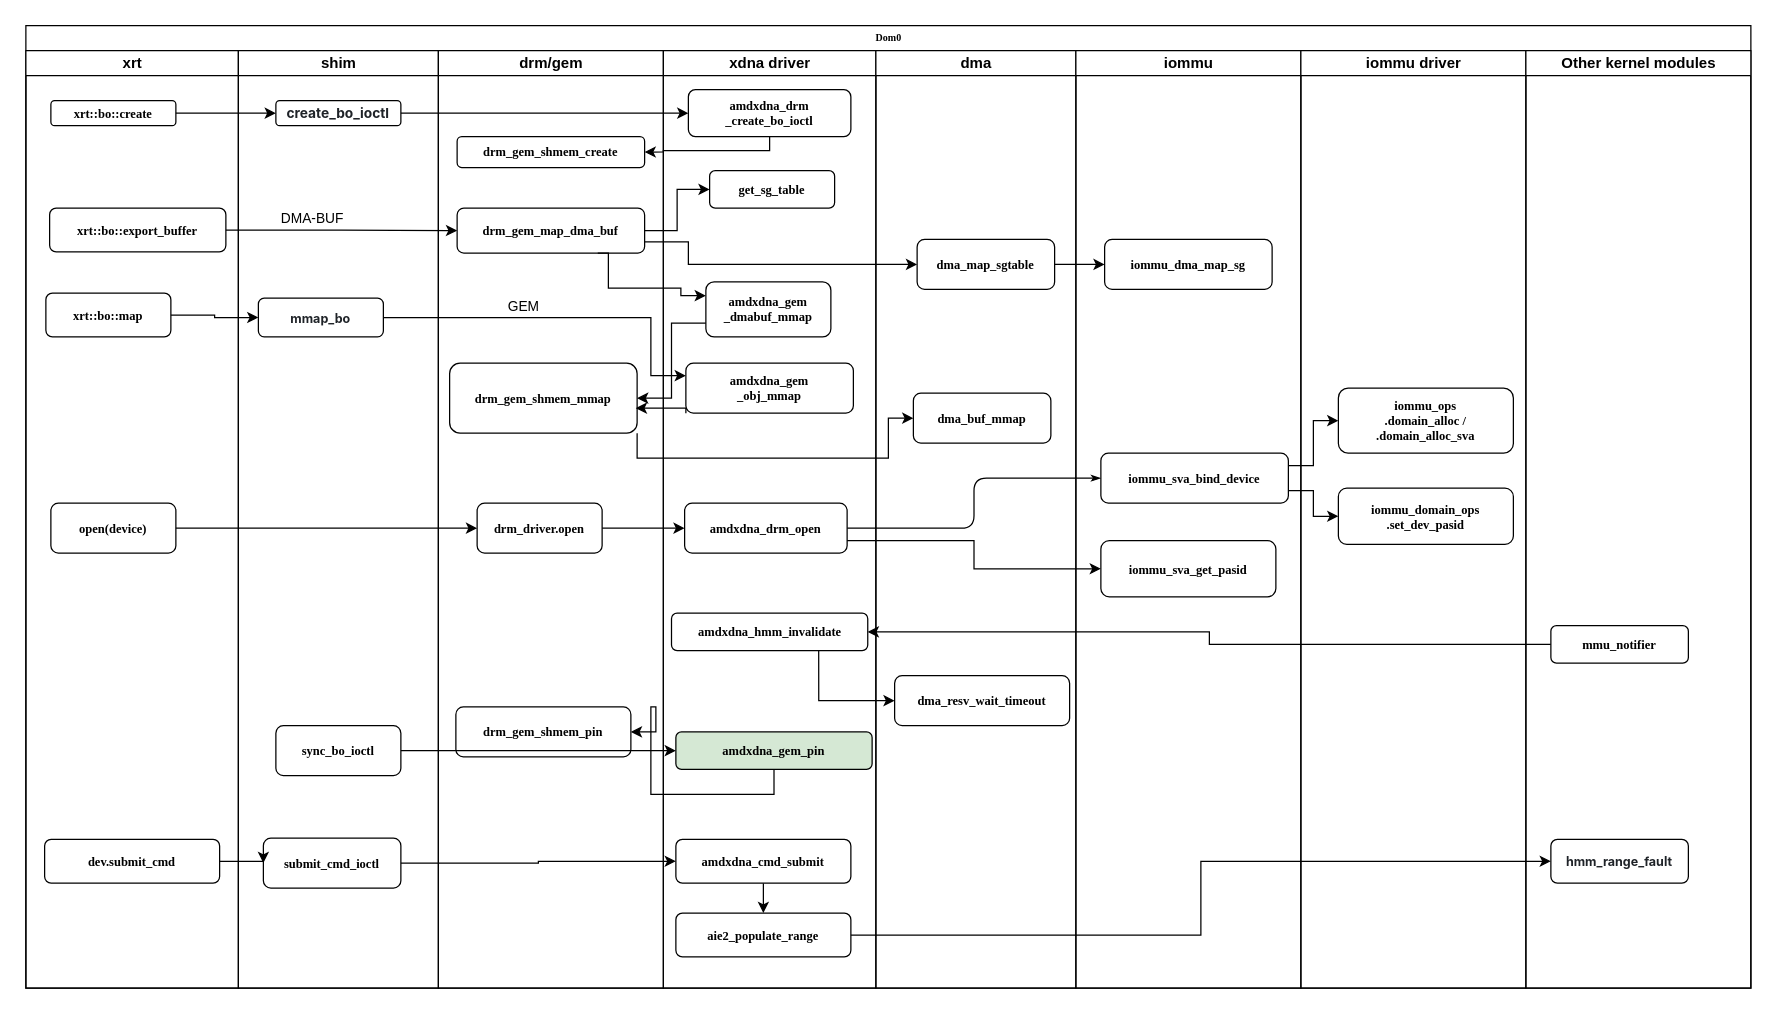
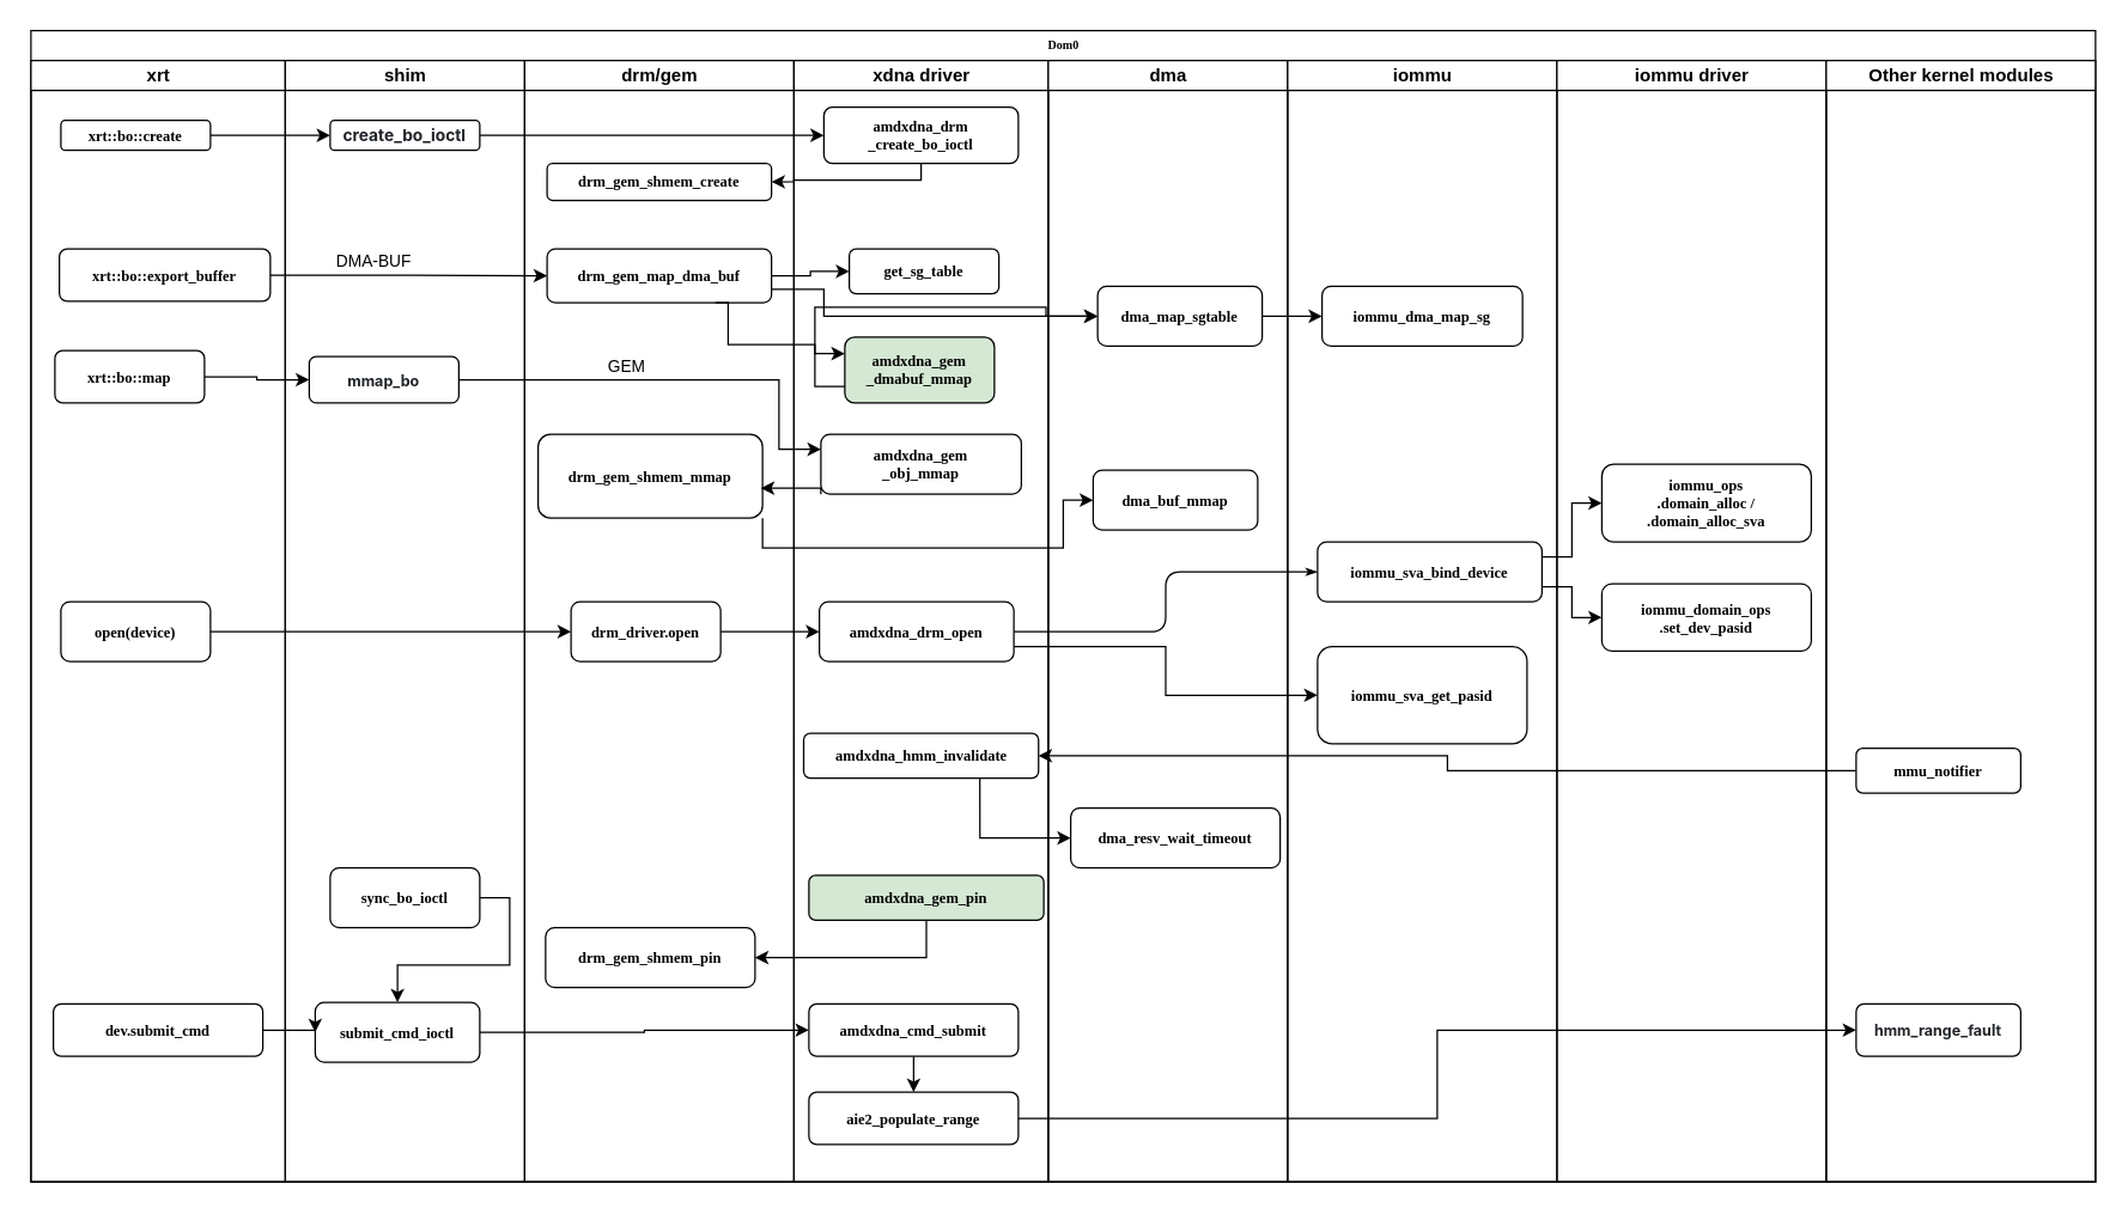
- <mxCell id="64" value="get_sg_table" style="rounded=1;whiteSpace=wrap;html=1;shadow=0;labelBackgroundColor=none;strokeWidth=1;fontFamily=Verdana;fontSize=10;align=center;fontStyle=1" parent="1" vertex="1"><mxGeometry x="567" y="136" width="100" height="30" as="geometry" /></mxCell>
+ <mxCell id="64" value="get_sg_table" style="rounded=1;whiteSpace=wrap;html=1;shadow=0;labelBackgroundColor=none;strokeWidth=1;fontFamily=Verdana;fontSize=10;align=center;fontStyle=1" parent="1" vertex="1"><mxGeometry x="567" y="166" width="100" height="30" as="geometry" /></mxCell>
- <mxCell id="21" value="amdxdna_gem&lt;div&gt;_dmabuf_mmap&lt;/div&gt;" style="rounded=1;whiteSpace=wrap;html=1;shadow=0;labelBackgroundColor=none;strokeWidth=1;fontFamily=Verdana;fontSize=10;align=center;fontStyle=1" parent="18" vertex="1"><mxGeometry x="34" y="185" width="100" height="44" as="geometry" /></mxCell>
+ <mxCell id="21" value="amdxdna_gem&lt;div&gt;_dmabuf_mmap&lt;/div&gt;" style="rounded=1;whiteSpace=wrap;html=1;shadow=0;labelBackgroundColor=none;strokeWidth=1;fontFamily=Verdana;fontSize=10;align=center;fontStyle=1;fillColor=#d5e8d4;" parent="18" vertex="1"><mxGeometry x="34" y="185" width="100" height="44" as="geometry" /></mxCell>
- <mxCell id="45" style="edgeStyle=orthogonalEdgeStyle;rounded=0;orthogonalLoop=1;jettySize=auto;html=1;exitX=0;exitY=0.75;exitDx=0;exitDy=0;entryX=1;entryY=0.5;entryDx=0;entryDy=0;" parent="2" source="21" target="14" edge="1"><mxGeometry relative="1" as="geometry" /></mxCell>
+ <mxCell id="45" style="edgeStyle=orthogonalEdgeStyle;rounded=0;orthogonalLoop=1;jettySize=auto;html=1;exitX=0;exitY=0.75;exitDx=0;exitDy=0;" parent="2" source="21" target="65" edge="1"><mxGeometry relative="1" as="geometry" /></mxCell>
- <mxCell id="33" value="iommu_sva_get_pasid" style="rounded=1;whiteSpace=wrap;html=1;shadow=0;labelBackgroundColor=none;strokeWidth=1;fontFamily=Verdana;fontSize=10;align=center;fontStyle=1" parent="31" vertex="1"><mxGeometry x="20" y="392" width="140" height="45" as="geometry" /></mxCell>
+ <mxCell id="33" value="iommu_sva_get_pasid" style="rounded=1;whiteSpace=wrap;html=1;shadow=0;labelBackgroundColor=none;strokeWidth=1;fontFamily=Verdana;fontSize=10;align=center;fontStyle=1" parent="31" vertex="1"><mxGeometry x="20" y="392" width="140" height="65" as="geometry" /></mxCell>
- <mxCell id="16" value="drm_gem_shmem_pin" style="rounded=1;whiteSpace=wrap;html=1;shadow=0;labelBackgroundColor=none;strokeWidth=1;fontFamily=Verdana;fontSize=10;align=center;fontStyle=1" vertex="1" parent="12"><mxGeometry x="14" y="525" width="140" height="40" as="geometry" /></mxCell>
+ <mxCell id="16" value="drm_gem_shmem_pin" style="rounded=1;whiteSpace=wrap;html=1;shadow=0;labelBackgroundColor=none;strokeWidth=1;fontFamily=Verdana;fontSize=10;align=center;fontStyle=1" vertex="1" parent="12"><mxGeometry x="14" y="580" width="140" height="40" as="geometry" /></mxCell>
- <mxCell id="53" style="edgeStyle=orthogonalEdgeStyle;rounded=0;orthogonalLoop=1;jettySize=auto;html=1;exitX=1;exitY=0.5;exitDx=0;exitDy=0;entryX=0;entryY=0.5;entryDx=0;entryDy=0;" edge="1" parent="2" source="10" target="26"><mxGeometry relative="1" as="geometry" /></mxCell>
+ <mxCell id="53" style="edgeStyle=orthogonalEdgeStyle;rounded=0;orthogonalLoop=1;jettySize=auto;html=1;exitX=1;exitY=0.5;exitDx=0;exitDy=0;" edge="1" parent="2" source="10" target="11"><mxGeometry relative="1" as="geometry" /></mxCell>
